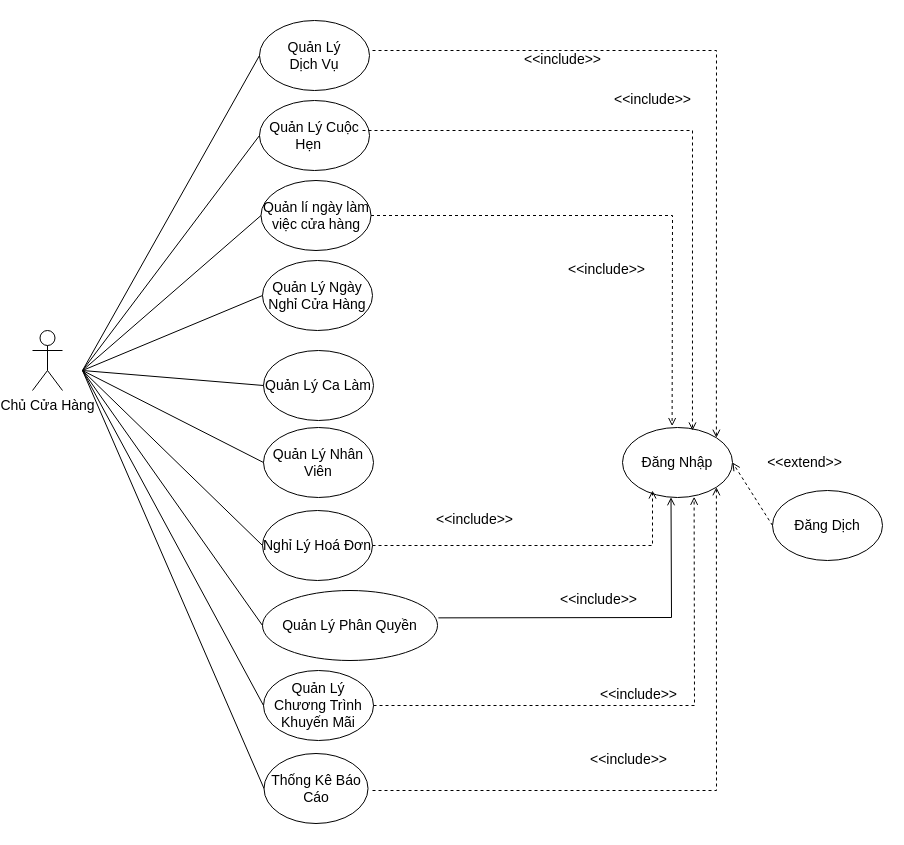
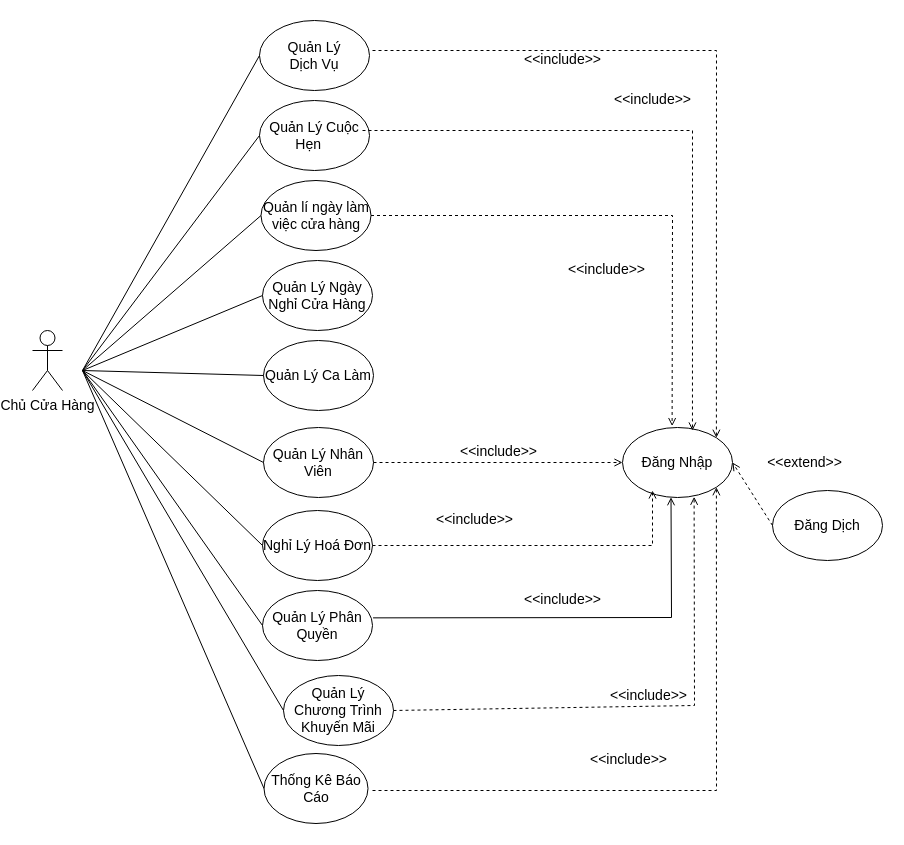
- <mxCell id="2" value="Quản Lý Ca Làm" style="ellipse;whiteSpace=wrap;html=1;fontSize=14;" parent="1" vertex="1"><mxGeometry x="251" y="350" width="110" height="70" as="geometry" /></mxCell>
+ <mxCell id="2" value="Quản Lý Ca Làm" style="ellipse;whiteSpace=wrap;html=1;fontSize=14;" parent="1" vertex="1"><mxGeometry x="251" y="340" width="110" height="70" as="geometry" /></mxCell>
+ <mxCell id="18" value="&amp;lt;&amp;lt;include&amp;gt;&amp;gt;" style="html=1;verticalAlign=bottom;labelBackgroundColor=none;endArrow=open;endFill=0;dashed=1;rounded=0;fontSize=14;exitX=1;exitY=0.5;exitDx=0;exitDy=0;entryX=0;entryY=0.5;entryDx=0;entryDy=0;" edge="1" parent="1" source="7" target="13"><mxGeometry width="160" relative="1" as="geometry"><mxPoint x="360" y="690" as="sourcePoint" /><mxPoint x="620" y="480" as="targetPoint" /><Array as="points"><mxPoint x="580" y="462" /></Array></mxGeometry></mxCell>
- <mxCell id="10" value="Quản Lý Phân Quyền" style="ellipse;whiteSpace=wrap;html=1;fontSize=14;" parent="1" vertex="1"><mxGeometry x="250" y="590" width="175" height="70" as="geometry" /></mxCell>
+ <mxCell id="10" value="Quản Lý Phân Quyền" style="ellipse;whiteSpace=wrap;html=1;fontSize=14;" parent="1" vertex="1"><mxGeometry x="250" y="590" width="110" height="70" as="geometry" /></mxCell>
- <mxCell id="8" value="Quản Lý Chương Trình Khuyến Mãi" style="ellipse;whiteSpace=wrap;html=1;fontSize=14;" parent="1" vertex="1"><mxGeometry x="251" y="670" width="110" height="70" as="geometry" /></mxCell>
+ <mxCell id="8" value="Quản Lý Chương Trình Khuyến Mãi" style="ellipse;whiteSpace=wrap;html=1;fontSize=14;" parent="1" vertex="1"><mxGeometry x="271" y="675" width="110" height="70" as="geometry" /></mxCell>
